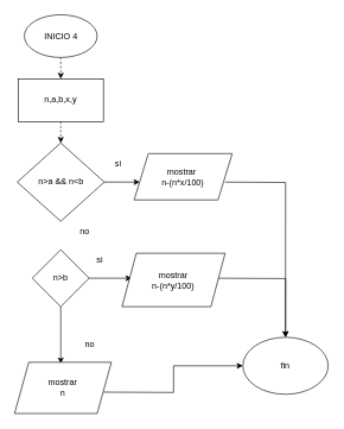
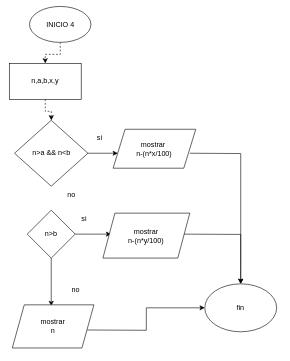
- <mxCell id="3" value="INICIO 4" style="ellipse;whiteSpace=wrap;html=1;" vertex="1" parent="1"><mxGeometry x="33.75" y="20" width="102.5" height="60" as="geometry" /></mxCell>
+ <mxCell id="3" value="INICIO 4" style="ellipse;whiteSpace=wrap;html=1;" vertex="1" parent="1"><mxGeometry x="48.75" y="10" width="102.5" height="60" as="geometry" /></mxCell>
- <mxCell id="5" value="n,a,b,x,y" style="whiteSpace=wrap;html=1;" vertex="1" parent="1"><mxGeometry x="25" y="110" width="120" height="60" as="geometry" /></mxCell>
+ <mxCell id="5" value="n,a,b,x,y" style="whiteSpace=wrap;html=1;" vertex="1" parent="1"><mxGeometry x="15" y="105" width="120" height="60" as="geometry" /></mxCell>
